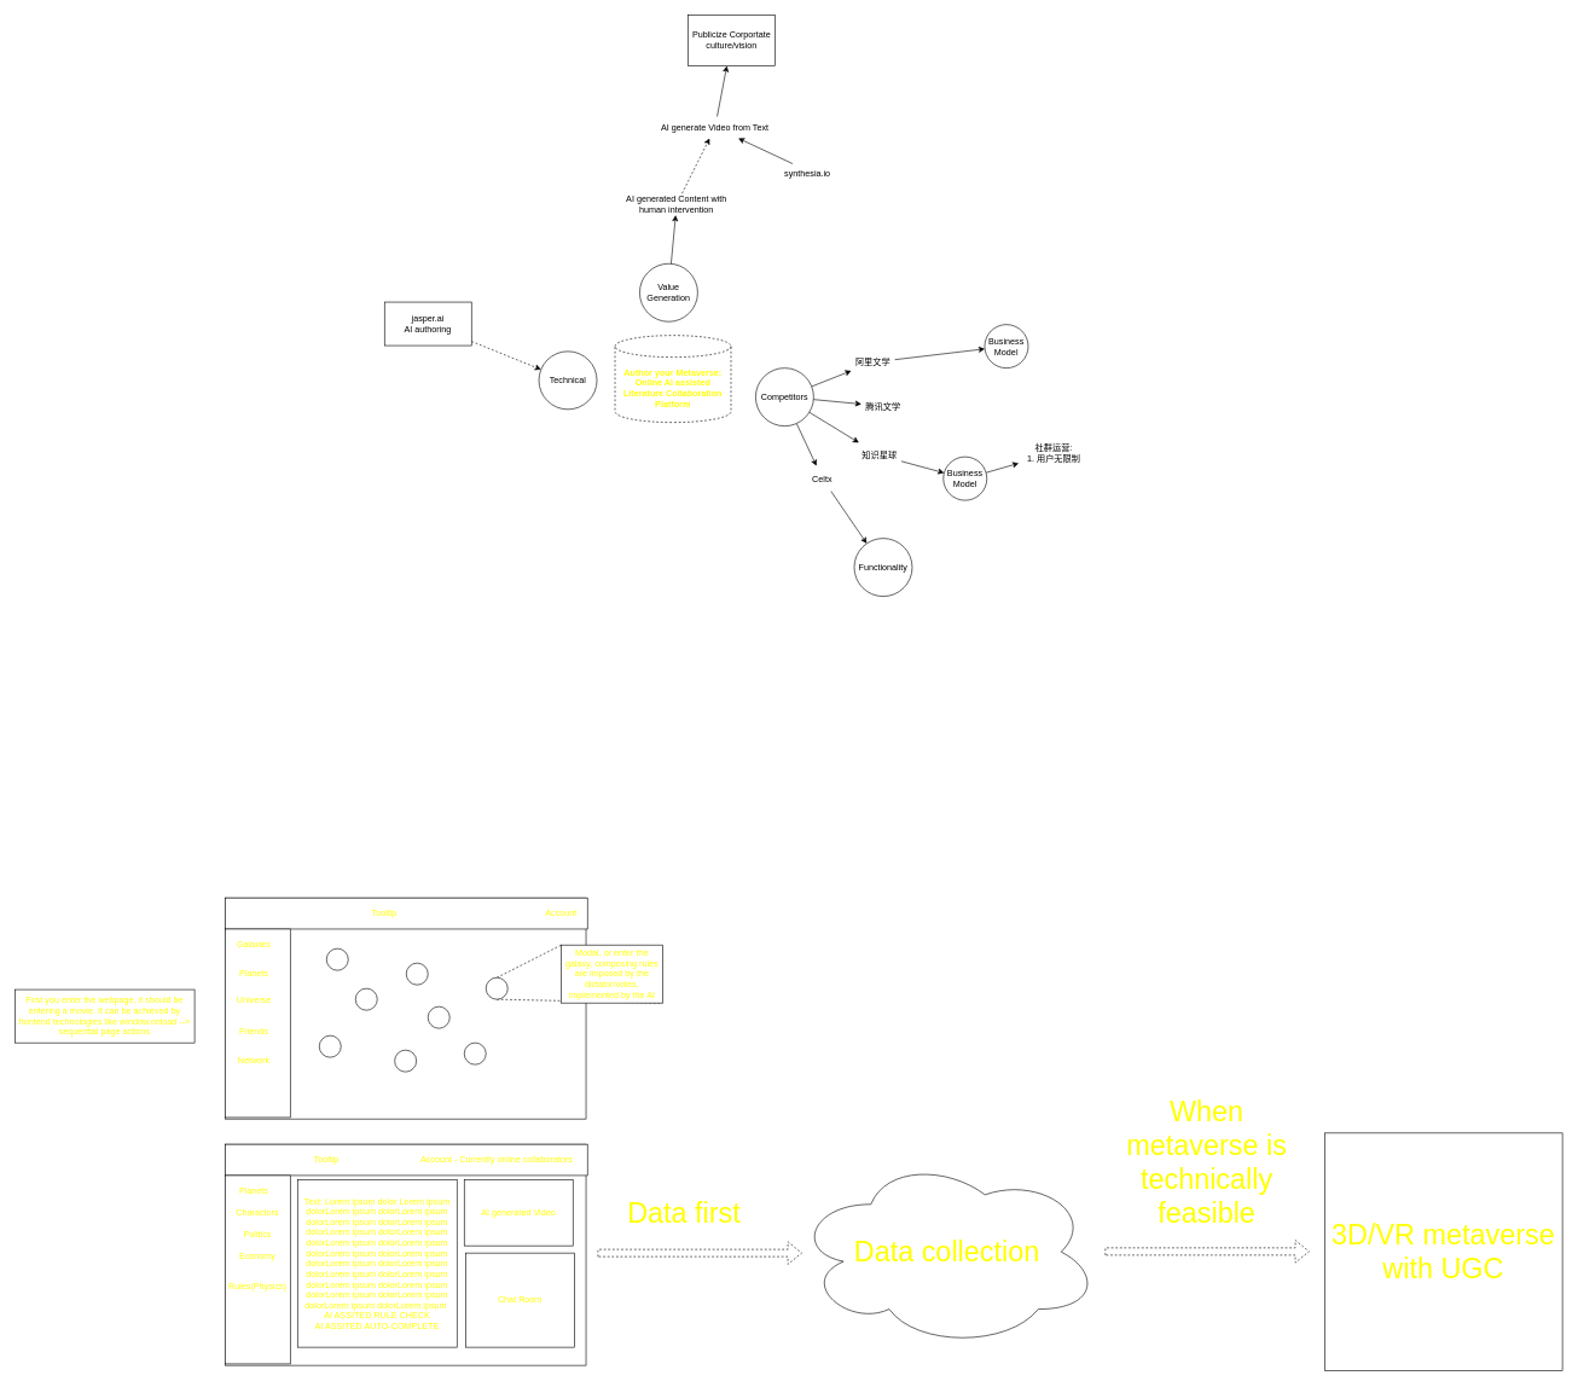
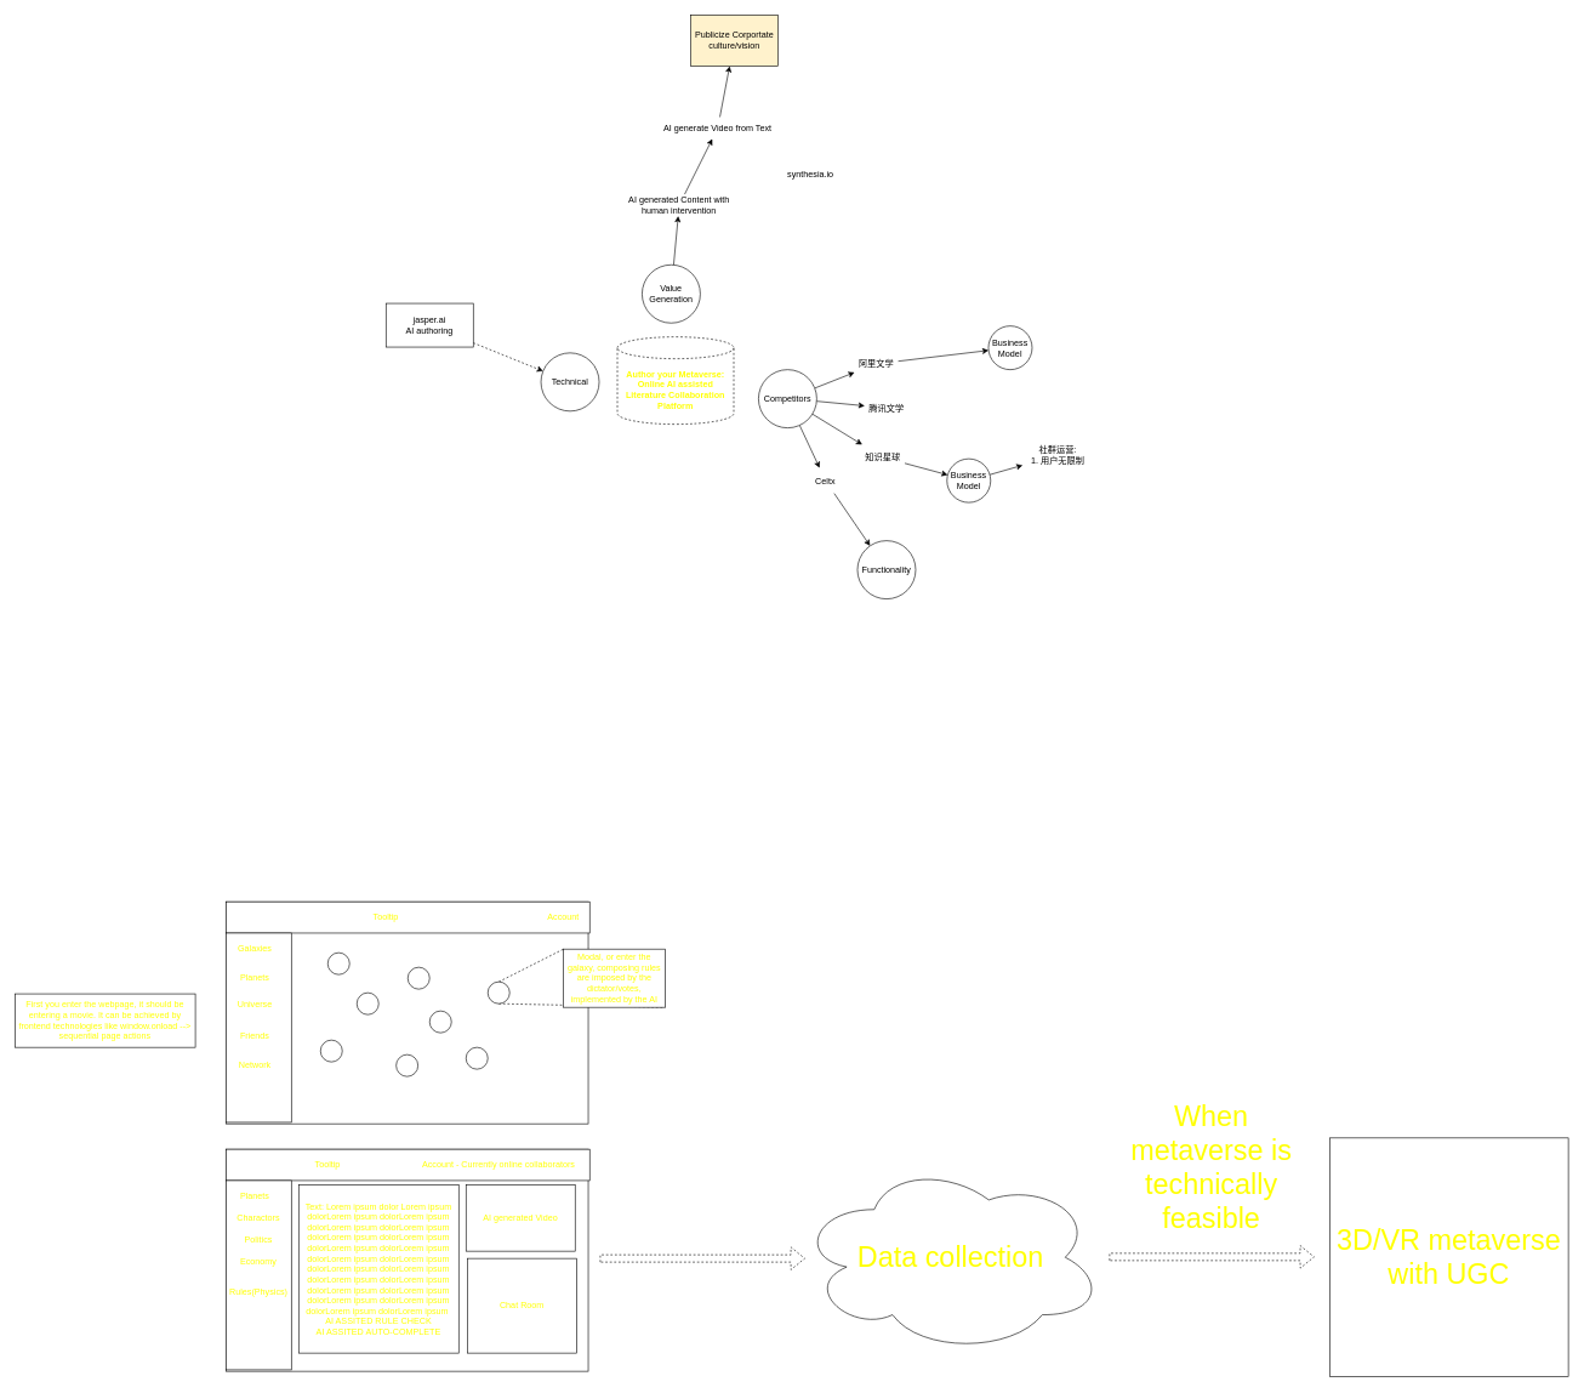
- <mxCell id="13" value="Publicize Corportate culture/vision" style="rounded=0;whiteSpace=wrap;html=1;" vertex="1" parent="1"><mxGeometry x="949" y="20" width="120" height="70" as="geometry" /></mxCell>
+ <mxCell id="13" value="Publicize Corportate culture/vision" style="rounded=0;whiteSpace=wrap;html=1;fillColor=#fff2cc;" vertex="1" parent="1"><mxGeometry x="949" y="20" width="120" height="70" as="geometry" /></mxCell>
- <mxCell id="11" style="edgeStyle=none;html=1;" edge="1" parent="1" source="12" target="10"><mxGeometry relative="1" as="geometry" /></mxCell>
- <mxCell id="7" style="edgeStyle=none;html=1;dashed=1;" edge="1" parent="1" source="8" target="10"><mxGeometry relative="1" as="geometry" /></mxCell>
+ <mxCell id="7" style="edgeStyle=none;html=1;" edge="1" parent="1" source="8" target="10"><mxGeometry relative="1" as="geometry" /></mxCell>
- <mxCell id="72" value="Data first" style="text;html=1;strokeColor=none;fillColor=none;align=center;verticalAlign=middle;whiteSpace=wrap;rounded=0;fontSize=39;fontColor=#FFFF00;" vertex="1" parent="1"><mxGeometry x="813" y="1657.5" width="261" height="30" as="geometry" /></mxCell>
